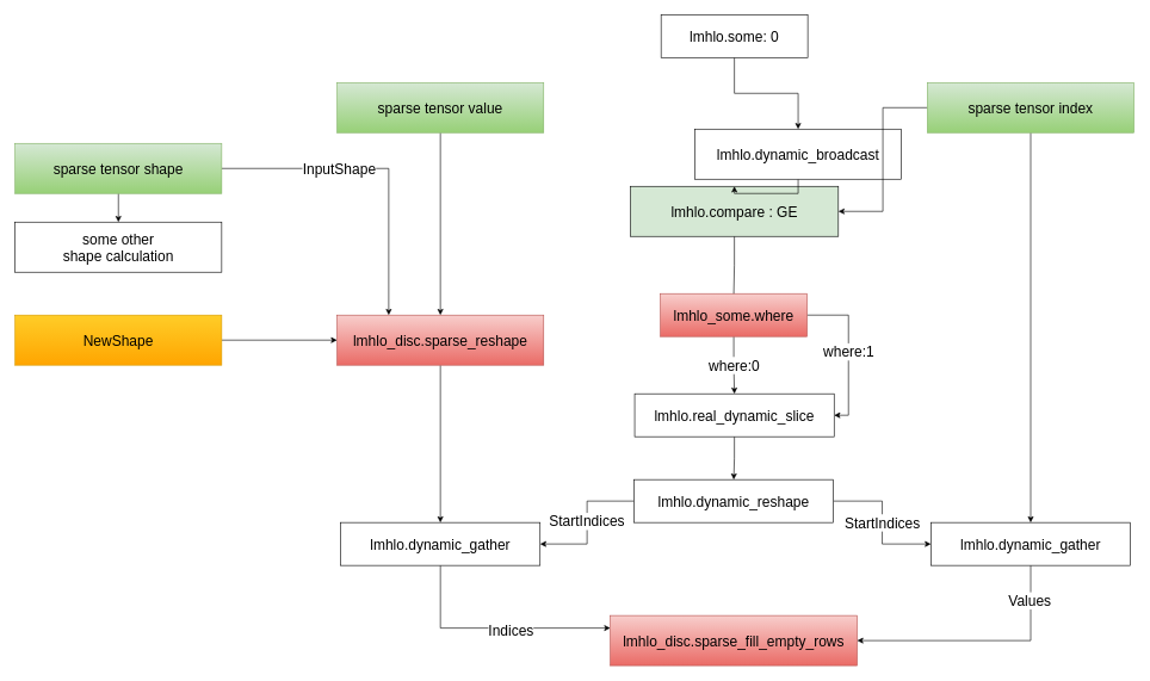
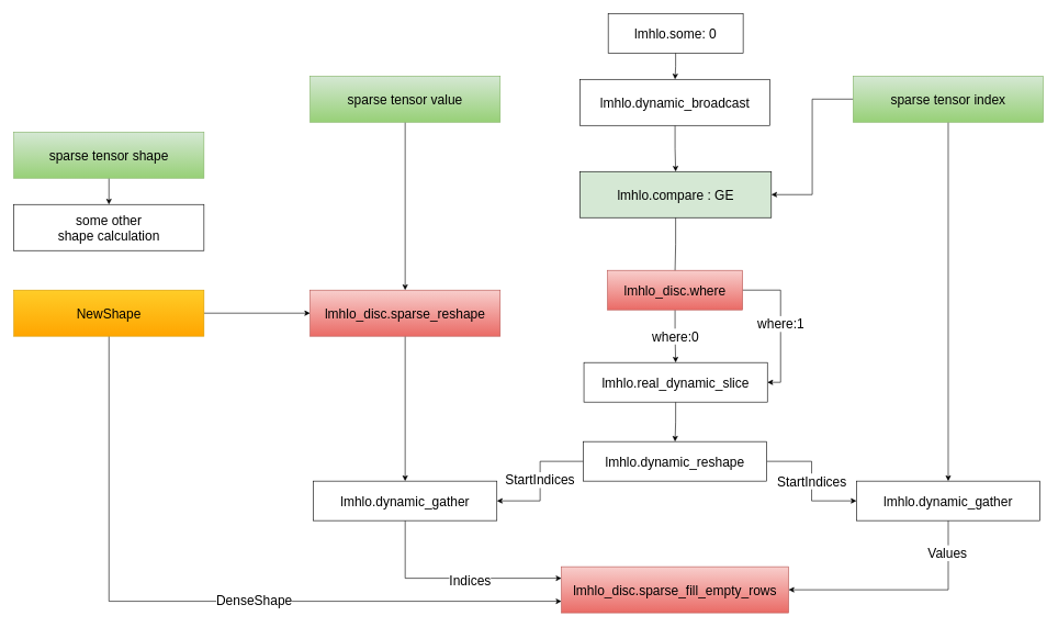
- <mxCell id="9" value="lmhlo.dynamic_broadcast" style="rounded=0;whiteSpace=wrap;html=1;fontSize=20;" vertex="1" parent="1"><mxGeometry x="970" y="180" width="288.75" height="70" as="geometry" /></mxCell>
+ <mxCell id="9" value="lmhlo.dynamic_broadcast" style="rounded=0;whiteSpace=wrap;html=1;fontSize=20;" vertex="1" parent="1"><mxGeometry x="880" y="120" width="288.75" height="70" as="geometry" /></mxCell>
- <mxCell id="33" style="edgeStyle=orthogonalEdgeStyle;rounded=0;orthogonalLoop=1;jettySize=auto;html=1;entryX=0.25;entryY=0;entryDx=0;entryDy=0;fontSize=20;" edge="1" parent="1" source="35" target="29"><mxGeometry relative="1" as="geometry" /></mxCell>
- <mxCell id="34" value="InputShape" style="edgeLabel;html=1;align=center;verticalAlign=middle;resizable=0;points=[];fontSize=20;" vertex="1" connectable="0" parent="33"><mxGeometry x="-0.252" relative="1" as="geometry"><mxPoint as="offset" /></mxGeometry></mxCell>
- <mxCell id="5" value="lmhlo_some.where" style="rounded=0;whiteSpace=wrap;html=1;fontSize=20;fillColor=#f8cecc;strokeColor=#b85450;gradientColor=#ea6b66;" vertex="1" parent="1"><mxGeometry x="921.88" y="410" width="205" height="60" as="geometry" /></mxCell>
+ <mxCell id="5" value="lmhlo_disc.where" style="rounded=0;whiteSpace=wrap;html=1;fontSize=20;fillColor=#f8cecc;strokeColor=#b85450;gradientColor=#ea6b66;" vertex="1" parent="1"><mxGeometry x="921.88" y="410" width="205" height="60" as="geometry" /></mxCell>
+ <mxCell id="38" style="edgeStyle=orthogonalEdgeStyle;rounded=0;orthogonalLoop=1;jettySize=auto;html=1;entryX=0;entryY=0.75;entryDx=0;entryDy=0;fontSize=20;" edge="1" parent="1" source="40" target="36"><mxGeometry relative="1" as="geometry"><Array as="points"><mxPoint x="164" y="913" /></Array></mxGeometry></mxCell>
+ <mxCell id="39" value="DenseShape" style="edgeLabel;html=1;align=center;verticalAlign=middle;resizable=0;points=[];fontSize=20;" vertex="1" connectable="0" parent="38"><mxGeometry x="0.143" y="3" relative="1" as="geometry"><mxPoint y="1" as="offset" /></mxGeometry></mxCell>
